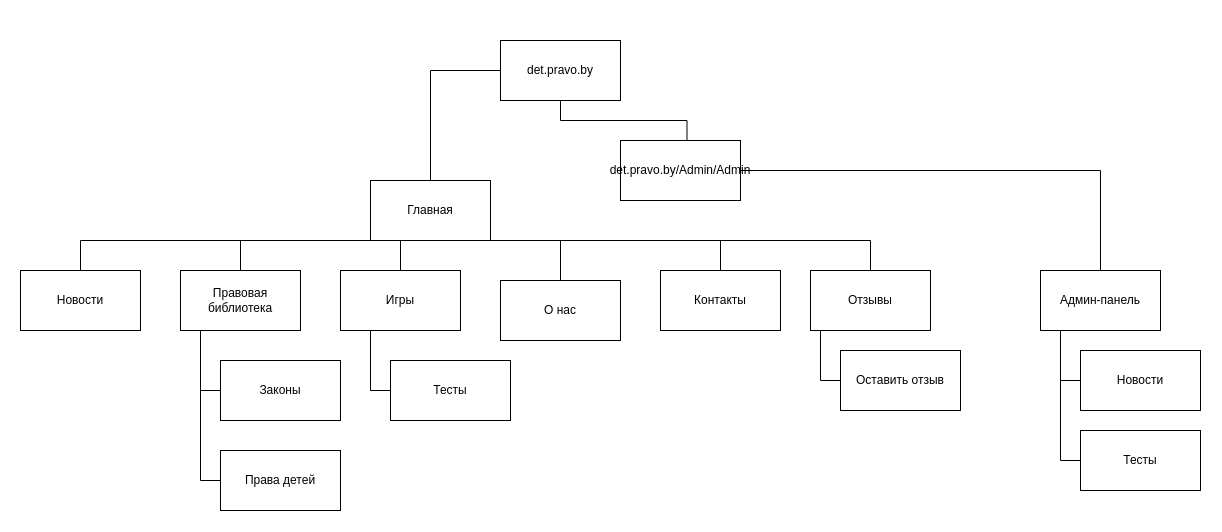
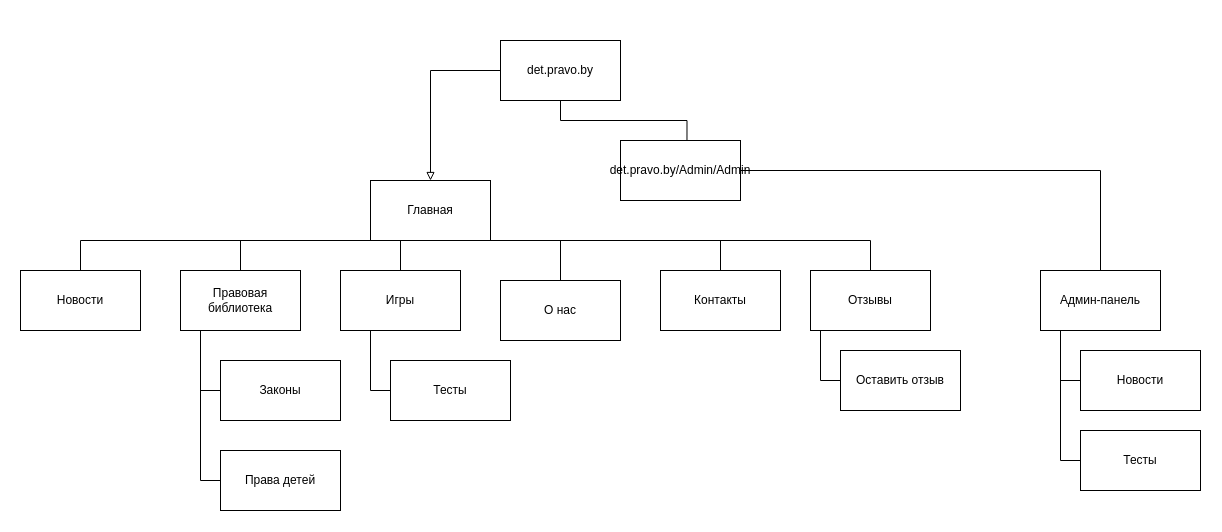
- <mxCell id="5" style="edgeStyle=orthogonalEdgeStyle;rounded=0;orthogonalLoop=1;jettySize=auto;html=1;entryX=0.5;entryY=0;entryDx=0;entryDy=0;strokeColor=default;endArrow=none;endFill=0;" edge="1" parent="1" source="7" target="14"><mxGeometry relative="1" as="geometry" /></mxCell>
+ <mxCell id="5" style="edgeStyle=orthogonalEdgeStyle;rounded=0;orthogonalLoop=1;jettySize=auto;html=1;entryX=0.5;entryY=0;entryDx=0;entryDy=0;strokeColor=default;endArrow=block;endFill=0;" edge="1" parent="1" source="7" target="14"><mxGeometry relative="1" as="geometry" /></mxCell>
